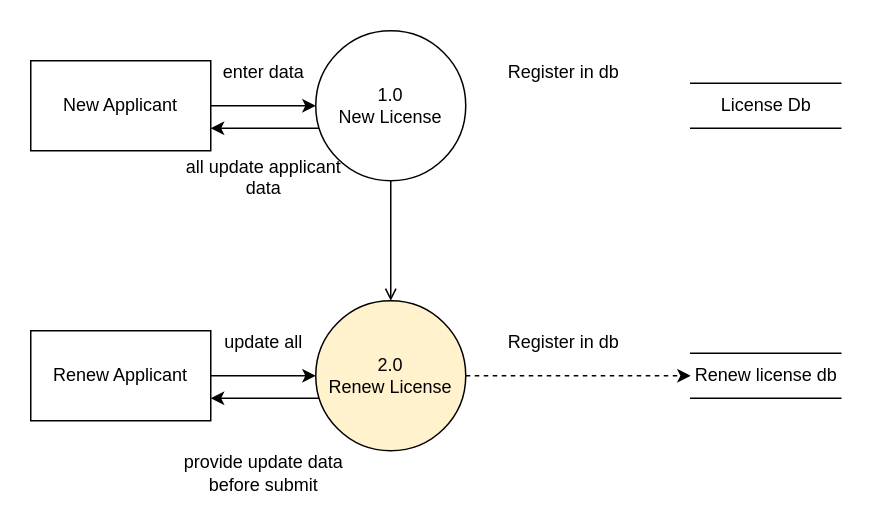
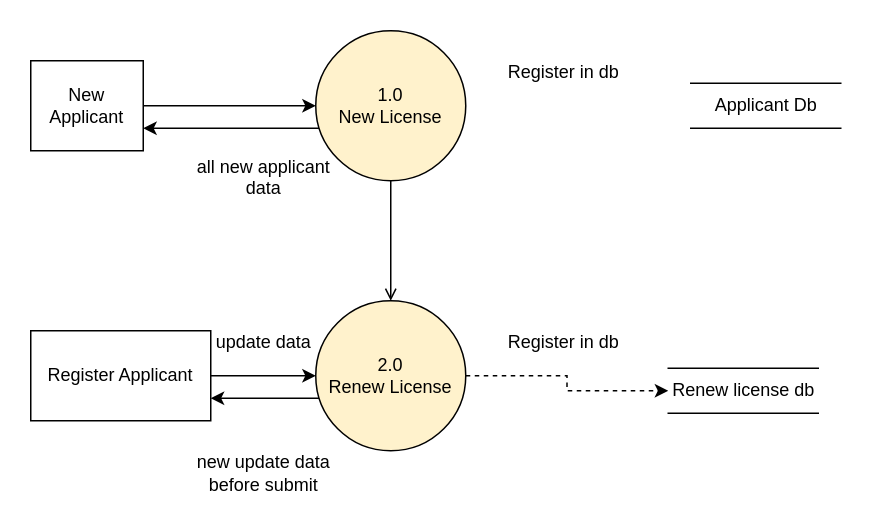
- <mxCell id="13" value="&lt;div&gt;enter data&lt;/div&gt;&lt;div&gt;&lt;br&gt;&lt;/div&gt;" style="text;html=1;align=center;verticalAlign=middle;resizable=0;points=[];autosize=1;" vertex="1" parent="1"><mxGeometry x="140" y="40" width="70" height="30" as="geometry" /></mxCell>
- <mxCell id="7" value="New Applicant" style="whiteSpace=wrap;html=1;" vertex="1" parent="1"><mxGeometry x="20" y="40" width="120" height="60" as="geometry" /></mxCell>
+ <mxCell id="7" value="New Applicant" style="whiteSpace=wrap;html=1;" vertex="1" parent="1"><mxGeometry x="20" y="40" width="75" height="60" as="geometry" /></mxCell>
- <mxCell id="5" value="&lt;div&gt;1.0&lt;br&gt;&lt;/div&gt;&lt;div&gt;New License&lt;/div&gt;" style="ellipse;whiteSpace=wrap;html=1;aspect=fixed;" vertex="1" parent="1"><mxGeometry x="210" y="20" width="100" height="100" as="geometry" /></mxCell>
+ <mxCell id="5" value="&lt;div&gt;1.0&lt;br&gt;&lt;/div&gt;&lt;div&gt;New License&lt;/div&gt;" style="ellipse;whiteSpace=wrap;html=1;aspect=fixed;fillColor=#fff2cc;" vertex="1" parent="1"><mxGeometry x="210" y="20" width="100" height="100" as="geometry" /></mxCell>
- <mxCell id="6" value="License Db" style="html=1;dashed=0;whitespace=wrap;shape=partialRectangle;right=0;left=0;" vertex="1" parent="1"><mxGeometry x="460" y="55" width="100" height="30" as="geometry" /></mxCell>
+ <mxCell id="6" value="Applicant Db" style="html=1;dashed=0;whitespace=wrap;shape=partialRectangle;right=0;left=0;" vertex="1" parent="1"><mxGeometry x="460" y="55" width="100" height="30" as="geometry" /></mxCell>
- <mxCell id="14" value="&lt;div&gt;all update applicant&lt;/div&gt;&lt;div&gt; data&lt;/div&gt;&lt;div&gt;&lt;br&gt;&lt;/div&gt;" style="text;html=1;align=center;verticalAlign=middle;resizable=0;points=[];autosize=1;" vertex="1" parent="1"><mxGeometry x="125" y="100" width="100" height="50" as="geometry" /></mxCell>
+ <mxCell id="14" value="&lt;div&gt;all new applicant&lt;/div&gt;&lt;div&gt; data&lt;/div&gt;&lt;div&gt;&lt;br&gt;&lt;/div&gt;" style="text;html=1;align=center;verticalAlign=middle;resizable=0;points=[];autosize=1;" vertex="1" parent="1"><mxGeometry x="125" y="100" width="100" height="50" as="geometry" /></mxCell>
- <mxCell id="18" value="&lt;div&gt;update all&lt;/div&gt;&lt;div&gt;&lt;br&gt;&lt;/div&gt;" style="text;html=1;align=center;verticalAlign=middle;resizable=0;points=[];autosize=1;" vertex="1" parent="1"><mxGeometry x="135" y="220" width="80" height="30" as="geometry" /></mxCell>
+ <mxCell id="18" value="&lt;div&gt;update data&lt;/div&gt;&lt;div&gt;&lt;br&gt;&lt;/div&gt;" style="text;html=1;align=center;verticalAlign=middle;resizable=0;points=[];autosize=1;" vertex="1" parent="1"><mxGeometry x="135" y="220" width="80" height="30" as="geometry" /></mxCell>
- <mxCell id="12" value="Renew Applicant" style="whiteSpace=wrap;html=1;" vertex="1" parent="1"><mxGeometry x="20" y="220" width="120" height="60" as="geometry" /></mxCell>
+ <mxCell id="12" value="Register Applicant" style="whiteSpace=wrap;html=1;" vertex="1" parent="1"><mxGeometry x="20" y="220" width="120" height="60" as="geometry" /></mxCell>
- <mxCell id="16" value="Renew license db" style="html=1;dashed=0;whitespace=wrap;shape=partialRectangle;right=0;left=0;" vertex="1" parent="1"><mxGeometry x="460" y="235" width="100" height="30" as="geometry" /></mxCell>
+ <mxCell id="16" value="Renew license db" style="html=1;dashed=0;whitespace=wrap;shape=partialRectangle;right=0;left=0;" vertex="1" parent="1"><mxGeometry x="445" y="245" width="100" height="30" as="geometry" /></mxCell>
- <mxCell id="19" value="&lt;div&gt;provide update data&lt;/div&gt;&lt;div&gt; before submit&lt;/div&gt;" style="text;html=1;align=center;verticalAlign=middle;resizable=0;points=[];autosize=1;" vertex="1" parent="1"><mxGeometry x="115" y="300" width="120" height="30" as="geometry" /></mxCell>
+ <mxCell id="19" value="&lt;div&gt;new update data&lt;/div&gt;&lt;div&gt; before submit&lt;/div&gt;" style="text;html=1;align=center;verticalAlign=middle;resizable=0;points=[];autosize=1;" vertex="1" parent="1"><mxGeometry x="115" y="300" width="120" height="30" as="geometry" /></mxCell>
